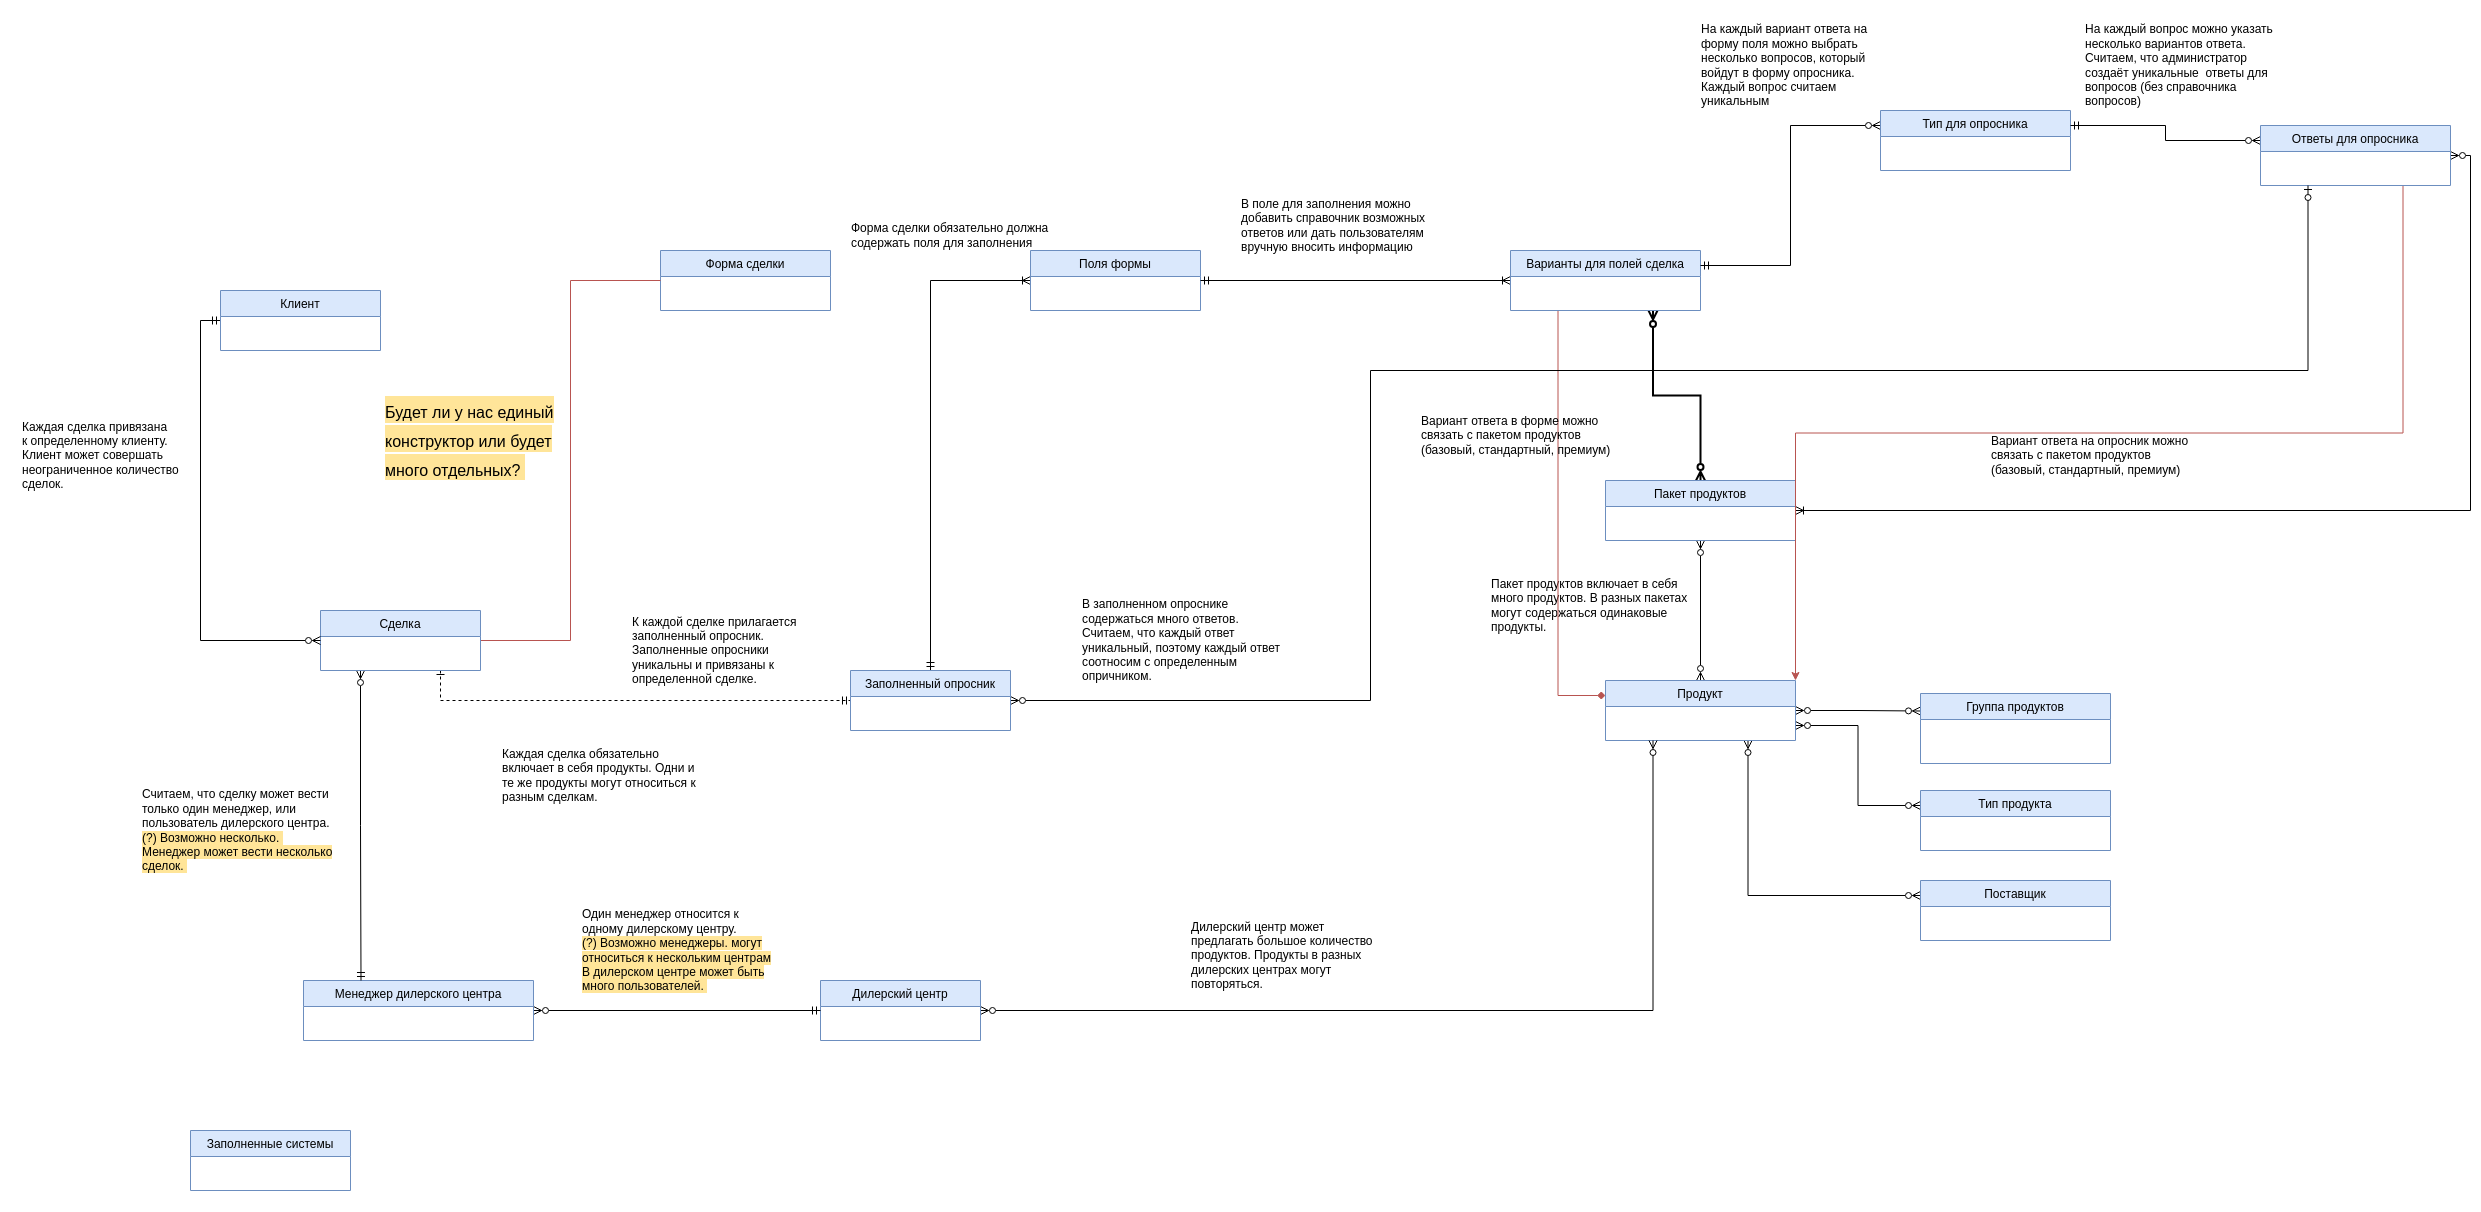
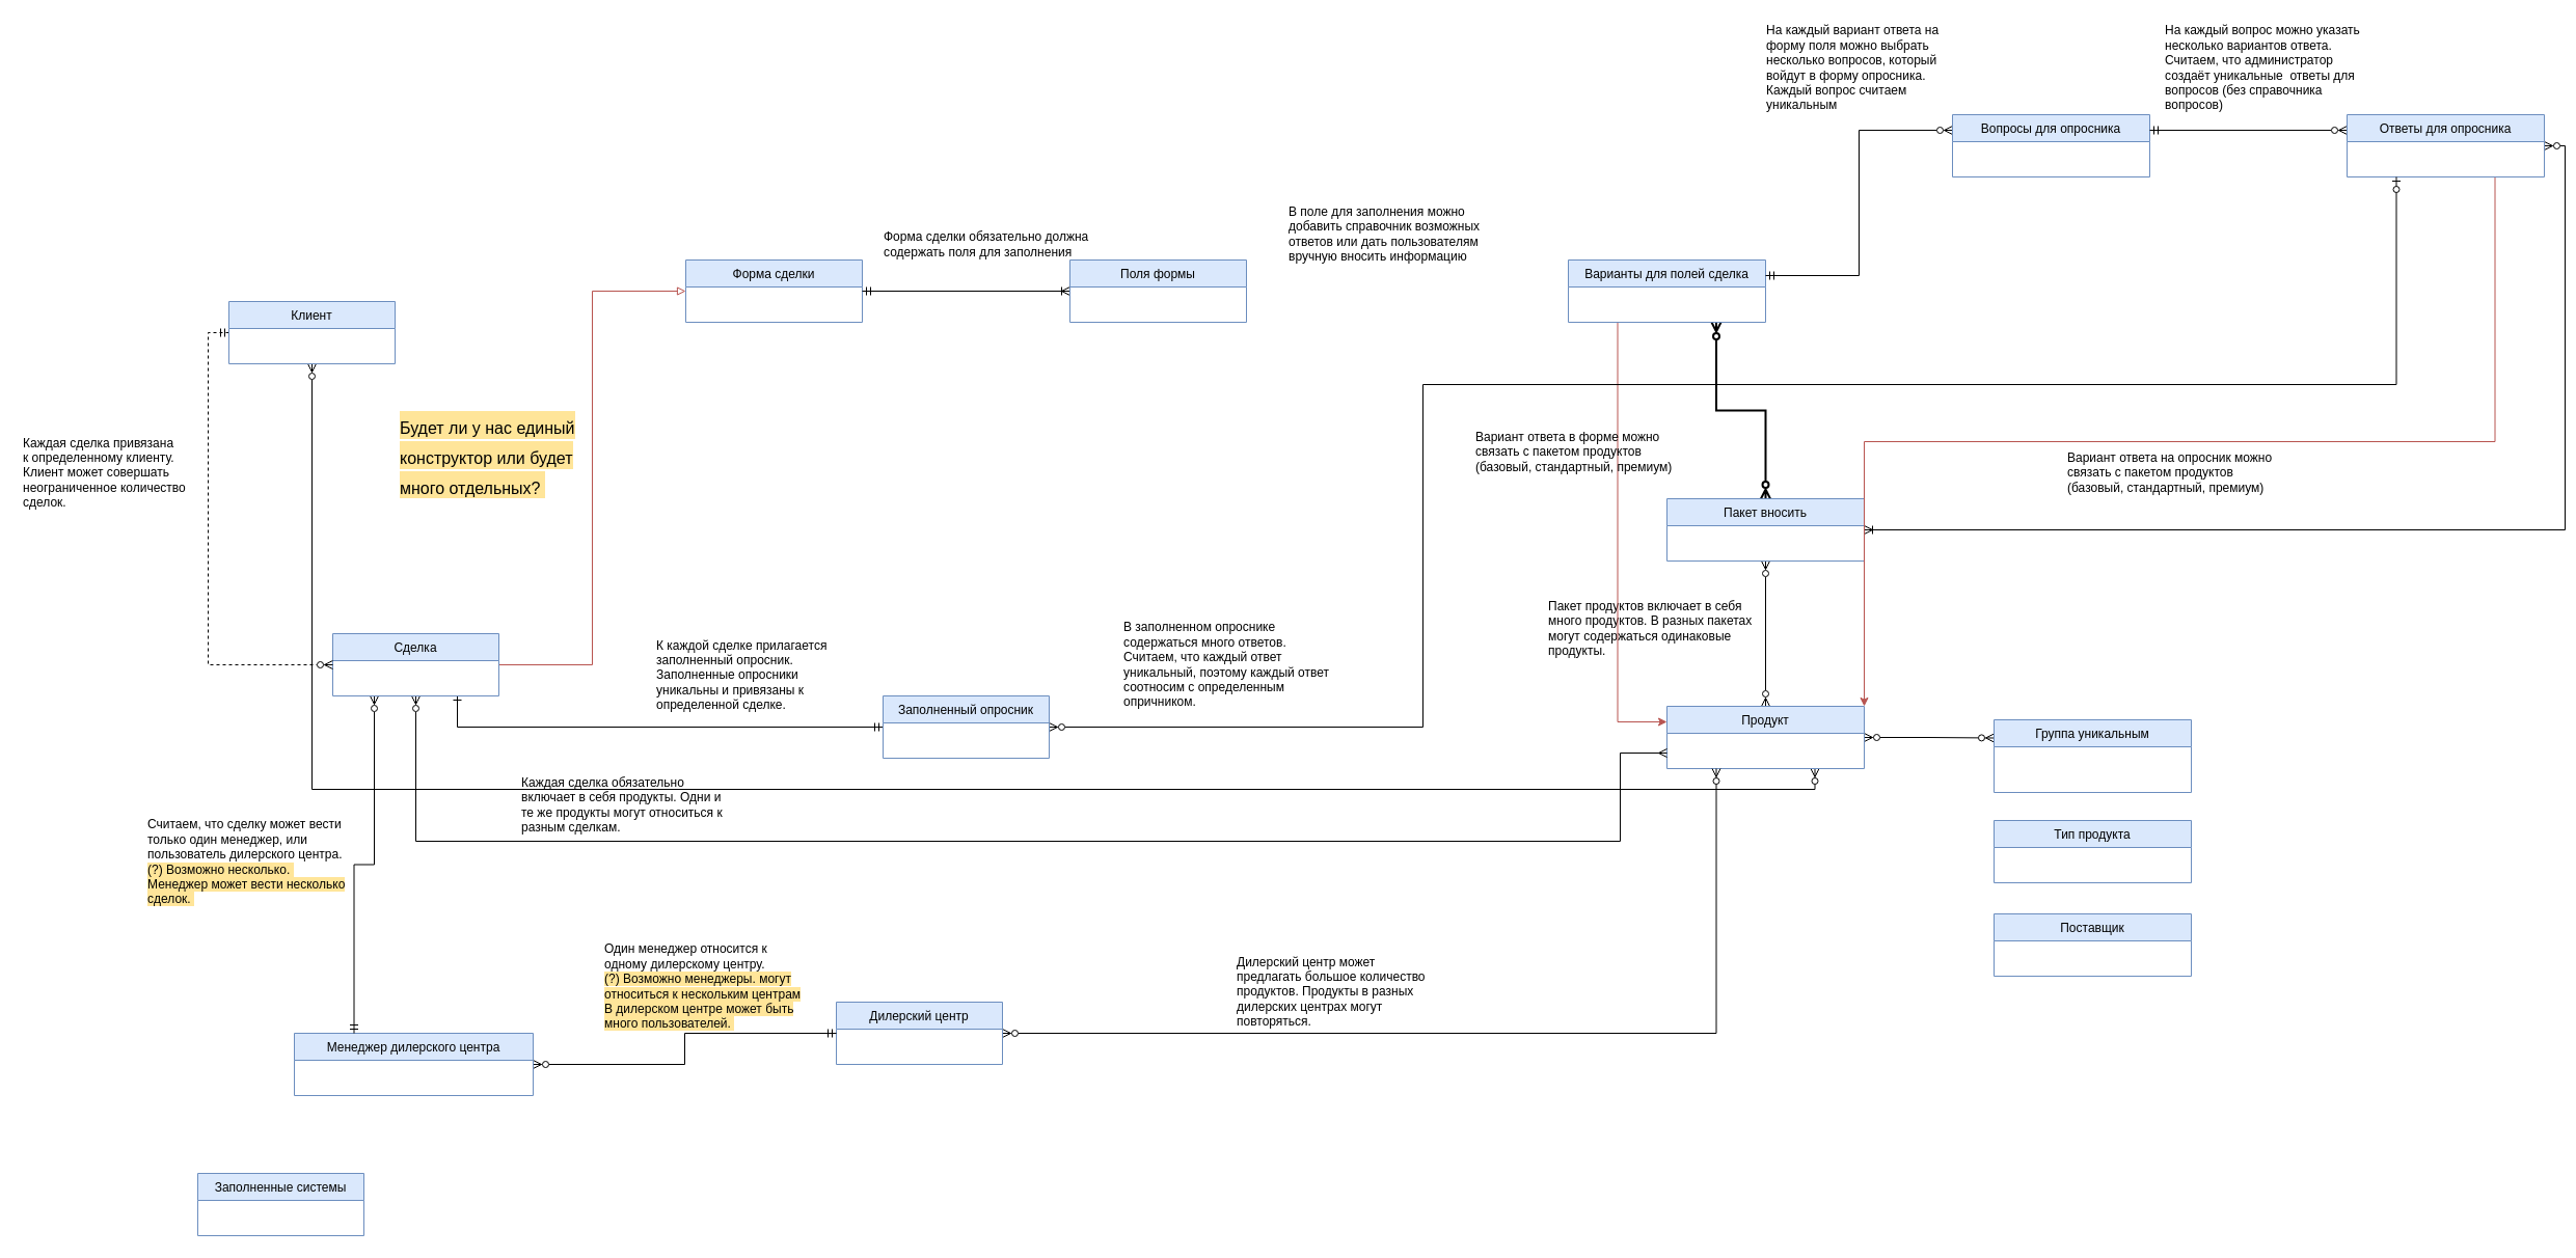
- <mxCell id="27" value="Тип для опросника" style="swimlane;fontStyle=0;align=center;verticalAlign=top;childLayout=stackLayout;horizontal=1;startSize=26;horizontalStack=0;resizeParent=1;resizeLast=0;collapsible=1;marginBottom=0;rounded=0;shadow=0;strokeWidth=1;fillColor=#dae8fc;strokeColor=#6c8ebf;" parent="1" vertex="1"><mxGeometry x="1880" y="110" width="190" height="60" as="geometry"><mxRectangle x="340" y="380" width="170" height="26" as="alternateBounds" /></mxGeometry></mxCell>
+ <mxCell id="27" value="Вопросы для опросника" style="swimlane;fontStyle=0;align=center;verticalAlign=top;childLayout=stackLayout;horizontal=1;startSize=26;horizontalStack=0;resizeParent=1;resizeLast=0;collapsible=1;marginBottom=0;rounded=0;shadow=0;strokeWidth=1;fillColor=#dae8fc;strokeColor=#6c8ebf;" parent="1" vertex="1"><mxGeometry x="1880" y="110" width="190" height="60" as="geometry"><mxRectangle x="340" y="380" width="170" height="26" as="alternateBounds" /></mxGeometry></mxCell>
- <mxCell id="31" value="Ответы для опросника" style="swimlane;fontStyle=0;align=center;verticalAlign=top;childLayout=stackLayout;horizontal=1;startSize=26;horizontalStack=0;resizeParent=1;resizeLast=0;collapsible=1;marginBottom=0;rounded=0;shadow=0;strokeWidth=1;fillColor=#dae8fc;strokeColor=#6c8ebf;" parent="1" vertex="1"><mxGeometry x="2260" y="125" width="190" height="60" as="geometry"><mxRectangle x="340" y="380" width="170" height="26" as="alternateBounds" /></mxGeometry></mxCell>
+ <mxCell id="31" value="Ответы для опросника" style="swimlane;fontStyle=0;align=center;verticalAlign=top;childLayout=stackLayout;horizontal=1;startSize=26;horizontalStack=0;resizeParent=1;resizeLast=0;collapsible=1;marginBottom=0;rounded=0;shadow=0;strokeWidth=1;fillColor=#dae8fc;strokeColor=#6c8ebf;" parent="1" vertex="1"><mxGeometry x="2260" y="110" width="190" height="60" as="geometry"><mxRectangle x="340" y="380" width="170" height="26" as="alternateBounds" /></mxGeometry></mxCell>
- <mxCell id="39" style="edgeStyle=orthogonalEdgeStyle;rounded=0;orthogonalLoop=1;jettySize=auto;html=1;exitX=1;exitY=0.5;exitDx=0;exitDy=0;entryX=0;entryY=0.5;entryDx=0;entryDy=0;fontSize=16;endArrow=none;endFill=0;fillColor=#f8cecc;strokeColor=#b85450;" parent="1" source="43" target="13" edge="1"><mxGeometry relative="1" as="geometry" /></mxCell>
+ <mxCell id="39" style="edgeStyle=orthogonalEdgeStyle;rounded=0;orthogonalLoop=1;jettySize=auto;html=1;exitX=1;exitY=0.5;exitDx=0;exitDy=0;entryX=0;entryY=0.5;entryDx=0;entryDy=0;fontSize=16;endArrow=block;endFill=0;fillColor=#f8cecc;strokeColor=#b85450;" parent="1" source="43" target="13" edge="1"><mxGeometry relative="1" as="geometry" /></mxCell>
- <mxCell id="16" style="edgeStyle=orthogonalEdgeStyle;rounded=0;orthogonalLoop=1;jettySize=auto;html=1;exitX=0;exitY=0.5;exitDx=0;exitDy=0;entryX=1;entryY=0.5;entryDx=0;entryDy=0;fontSize=16;startArrow=ERoneToMany;startFill=0;endArrow=ERmandOne;endFill=0;" parent="1" source="19" target="15" edge="1"><mxGeometry relative="1" as="geometry" /></mxCell>
- <mxCell id="14" style="edgeStyle=orthogonalEdgeStyle;rounded=0;orthogonalLoop=1;jettySize=auto;html=1;exitX=0;exitY=0.5;exitDx=0;exitDy=0;fontSize=16;startArrow=ERoneToMany;startFill=0;endArrow=ERmandOne;endFill=0;" parent="1" source="15" target="45" edge="1"><mxGeometry relative="1" as="geometry" /></mxCell>
+ <mxCell id="14" style="edgeStyle=orthogonalEdgeStyle;rounded=0;orthogonalLoop=1;jettySize=auto;html=1;exitX=0;exitY=0.5;exitDx=0;exitDy=0;entryX=1;entryY=0.5;entryDx=0;entryDy=0;fontSize=16;startArrow=ERoneToMany;startFill=0;endArrow=ERmandOne;endFill=0;" parent="1" source="15" target="13" edge="1"><mxGeometry relative="1" as="geometry" /></mxCell>
- <mxCell id="21" value="Пакет продуктов" style="swimlane;fontStyle=0;align=center;verticalAlign=top;childLayout=stackLayout;horizontal=1;startSize=26;horizontalStack=0;resizeParent=1;resizeLast=0;collapsible=1;marginBottom=0;rounded=0;shadow=0;strokeWidth=1;fillColor=#dae8fc;strokeColor=#6c8ebf;" parent="1" vertex="1"><mxGeometry x="1605" y="480" width="190" height="60" as="geometry"><mxRectangle x="340" y="380" width="170" height="26" as="alternateBounds" /></mxGeometry></mxCell>
+ <mxCell id="21" value="Пакет вносить" style="swimlane;fontStyle=0;align=center;verticalAlign=top;childLayout=stackLayout;horizontal=1;startSize=26;horizontalStack=0;resizeParent=1;resizeLast=0;collapsible=1;marginBottom=0;rounded=0;shadow=0;strokeWidth=1;fillColor=#dae8fc;strokeColor=#6c8ebf;" parent="1" vertex="1"><mxGeometry x="1605" y="480" width="190" height="60" as="geometry"><mxRectangle x="340" y="380" width="170" height="26" as="alternateBounds" /></mxGeometry></mxCell>
- <mxCell id="46" value="" style="edgeStyle=orthogonalEdgeStyle;rounded=0;orthogonalLoop=1;jettySize=auto;html=1;exitX=0;exitY=0.5;exitDx=0;exitDy=0;entryX=0;entryY=0.5;entryDx=0;entryDy=0;startArrow=ERmandOne;startFill=0;endArrow=ERzeroToMany;endFill=0;labelPosition=left;verticalLabelPosition=middle;align=right;verticalAlign=middle;" parent="1" source="47" target="43" edge="1"><mxGeometry x="0.005" relative="1" as="geometry"><mxPoint as="offset" /><mxPoint x="160" y="772.5" as="targetPoint" /></mxGeometry></mxCell>
+ <mxCell id="46" value="" style="edgeStyle=orthogonalEdgeStyle;rounded=0;orthogonalLoop=1;jettySize=auto;html=1;exitX=0;exitY=0.5;exitDx=0;exitDy=0;entryX=0;entryY=0.5;entryDx=0;entryDy=0;startArrow=ERmandOne;startFill=0;endArrow=ERzeroToMany;endFill=0;labelPosition=left;verticalLabelPosition=middle;align=right;verticalAlign=middle;dashed=1;" parent="1" source="47" target="43" edge="1"><mxGeometry x="0.005" relative="1" as="geometry"><mxPoint as="offset" /><mxPoint x="160" y="772.5" as="targetPoint" /></mxGeometry></mxCell>
- <mxCell id="18" style="edgeStyle=orthogonalEdgeStyle;rounded=0;orthogonalLoop=1;jettySize=auto;html=1;exitX=0.25;exitY=1;exitDx=0;exitDy=0;entryX=0;entryY=0.25;entryDx=0;entryDy=0;fillColor=#f8cecc;strokeColor=#b85450;endArrow=diamond;" edge="1" parent="1" source="19" target="25"><mxGeometry relative="1" as="geometry" /></mxCell>
+ <mxCell id="18" style="edgeStyle=orthogonalEdgeStyle;rounded=0;orthogonalLoop=1;jettySize=auto;html=1;exitX=0.25;exitY=1;exitDx=0;exitDy=0;entryX=0;entryY=0.25;entryDx=0;entryDy=0;fillColor=#f8cecc;strokeColor=#b85450;" edge="1" parent="1" source="19" target="25"><mxGeometry relative="1" as="geometry" /></mxCell>
- <mxCell id="40" style="edgeStyle=orthogonalEdgeStyle;rounded=0;orthogonalLoop=1;jettySize=auto;html=1;exitX=0.75;exitY=1;exitDx=0;exitDy=0;fontSize=16;endArrow=ERmandOne;endFill=0;startArrow=ERone;startFill=0;entryX=0;entryY=0.5;entryDx=0;entryDy=0;dashed=1;" parent="1" source="43" target="45" edge="1"><mxGeometry relative="1" as="geometry"><mxPoint x="810" y="760" as="targetPoint" /><Array as="points"><mxPoint x="440" y="700" /></Array></mxGeometry></mxCell>
+ <mxCell id="40" style="edgeStyle=orthogonalEdgeStyle;rounded=0;orthogonalLoop=1;jettySize=auto;html=1;exitX=0.75;exitY=1;exitDx=0;exitDy=0;fontSize=16;endArrow=ERmandOne;endFill=0;startArrow=ERone;startFill=0;entryX=0;entryY=0.5;entryDx=0;entryDy=0;" parent="1" source="43" target="45" edge="1"><mxGeometry relative="1" as="geometry"><mxPoint x="810" y="760" as="targetPoint" /><Array as="points"><mxPoint x="440" y="700" /></Array></mxGeometry></mxCell>
- <mxCell id="32" value="Группа продуктов" style="swimlane;fontStyle=0;align=center;verticalAlign=top;childLayout=stackLayout;horizontal=1;startSize=26;horizontalStack=0;resizeParent=1;resizeLast=0;collapsible=1;marginBottom=0;rounded=0;shadow=0;strokeWidth=1;fillColor=#dae8fc;strokeColor=#6c8ebf;" parent="1" vertex="1"><mxGeometry x="1920" y="693" width="190" height="70" as="geometry"><mxRectangle x="340" y="380" width="170" height="26" as="alternateBounds" /></mxGeometry></mxCell>
+ <mxCell id="32" value="Группа уникальным" style="swimlane;fontStyle=0;align=center;verticalAlign=top;childLayout=stackLayout;horizontal=1;startSize=26;horizontalStack=0;resizeParent=1;resizeLast=0;collapsible=1;marginBottom=0;rounded=0;shadow=0;strokeWidth=1;fillColor=#dae8fc;strokeColor=#6c8ebf;" parent="1" vertex="1"><mxGeometry x="1920" y="693" width="190" height="70" as="geometry"><mxRectangle x="340" y="380" width="170" height="26" as="alternateBounds" /></mxGeometry></mxCell>
- <mxCell id="23" style="edgeStyle=orthogonalEdgeStyle;rounded=0;orthogonalLoop=1;jettySize=auto;html=1;exitX=1;exitY=0.75;exitDx=0;exitDy=0;entryX=0;entryY=0.25;entryDx=0;entryDy=0;fontSize=16;startArrow=ERzeroToMany;startFill=0;endArrow=ERzeroToMany;endFill=0;" parent="1" source="25" target="33" edge="1"><mxGeometry relative="1" as="geometry" /></mxCell>
+ <mxCell id="42" style="edgeStyle=orthogonalEdgeStyle;rounded=0;orthogonalLoop=1;jettySize=auto;html=1;exitX=0.5;exitY=1;exitDx=0;exitDy=0;entryX=0;entryY=0.75;entryDx=0;entryDy=0;fontSize=16;startArrow=ERzeroToMany;startFill=0;endArrow=ERmany;endFill=0;" parent="1" source="43" target="25" edge="1"><mxGeometry relative="1" as="geometry"><Array as="points"><mxPoint x="400" y="810" /><mxPoint x="1560" y="810" /><mxPoint x="1560" y="725" /></Array></mxGeometry></mxCell>
- <mxCell id="24" style="edgeStyle=orthogonalEdgeStyle;rounded=0;orthogonalLoop=1;jettySize=auto;html=1;exitX=0.75;exitY=1;exitDx=0;exitDy=0;entryX=0;entryY=0.25;entryDx=0;entryDy=0;fontSize=16;startArrow=ERzeroToMany;startFill=0;endArrow=ERzeroToMany;endFill=0;" parent="1" source="25" target="34" edge="1"><mxGeometry relative="1" as="geometry" /></mxCell>
+ <mxCell id="24" style="edgeStyle=orthogonalEdgeStyle;rounded=0;orthogonalLoop=1;jettySize=auto;html=1;exitX=0.75;exitY=1;exitDx=0;exitDy=0;fontSize=16;startArrow=ERzeroToMany;startFill=0;endArrow=ERzeroToMany;endFill=0;" parent="1" source="25" target="47" edge="1"><mxGeometry relative="1" as="geometry" /></mxCell>
- <mxCell id="38" value="Менеджер дилерского центра&#10;" style="swimlane;fontStyle=0;align=center;verticalAlign=top;childLayout=stackLayout;horizontal=1;startSize=26;horizontalStack=0;resizeParent=1;resizeLast=0;collapsible=1;marginBottom=0;rounded=0;shadow=0;strokeWidth=1;fillColor=#dae8fc;strokeColor=#6c8ebf;" parent="1" vertex="1"><mxGeometry x="303" y="980" width="230" height="60" as="geometry"><mxRectangle x="340" y="380" width="170" height="26" as="alternateBounds" /></mxGeometry></mxCell>
+ <mxCell id="38" value="Менеджер дилерского центра&#10;" style="swimlane;fontStyle=0;align=center;verticalAlign=top;childLayout=stackLayout;horizontal=1;startSize=26;horizontalStack=0;resizeParent=1;resizeLast=0;collapsible=1;marginBottom=0;rounded=0;shadow=0;strokeWidth=1;fillColor=#dae8fc;strokeColor=#6c8ebf;" parent="1" vertex="1"><mxGeometry x="283" y="995" width="230" height="60" as="geometry"><mxRectangle x="340" y="380" width="170" height="26" as="alternateBounds" /></mxGeometry></mxCell>
- <mxCell id="36" value="Дилерский центр" style="swimlane;fontStyle=0;align=center;verticalAlign=top;childLayout=stackLayout;horizontal=1;startSize=26;horizontalStack=0;resizeParent=1;resizeLast=0;collapsible=1;marginBottom=0;rounded=0;shadow=0;strokeWidth=1;fillColor=#dae8fc;strokeColor=#6c8ebf;" parent="1" vertex="1"><mxGeometry x="820" y="980" width="160" height="60" as="geometry"><mxRectangle x="340" y="380" width="170" height="26" as="alternateBounds" /></mxGeometry></mxCell>
+ <mxCell id="36" value="Дилерский центр" style="swimlane;fontStyle=0;align=center;verticalAlign=top;childLayout=stackLayout;horizontal=1;startSize=26;horizontalStack=0;resizeParent=1;resizeLast=0;collapsible=1;marginBottom=0;rounded=0;shadow=0;strokeWidth=1;fillColor=#dae8fc;strokeColor=#6c8ebf;" parent="1" vertex="1"><mxGeometry x="805" y="965" width="160" height="60" as="geometry"><mxRectangle x="340" y="380" width="170" height="26" as="alternateBounds" /></mxGeometry></mxCell>
